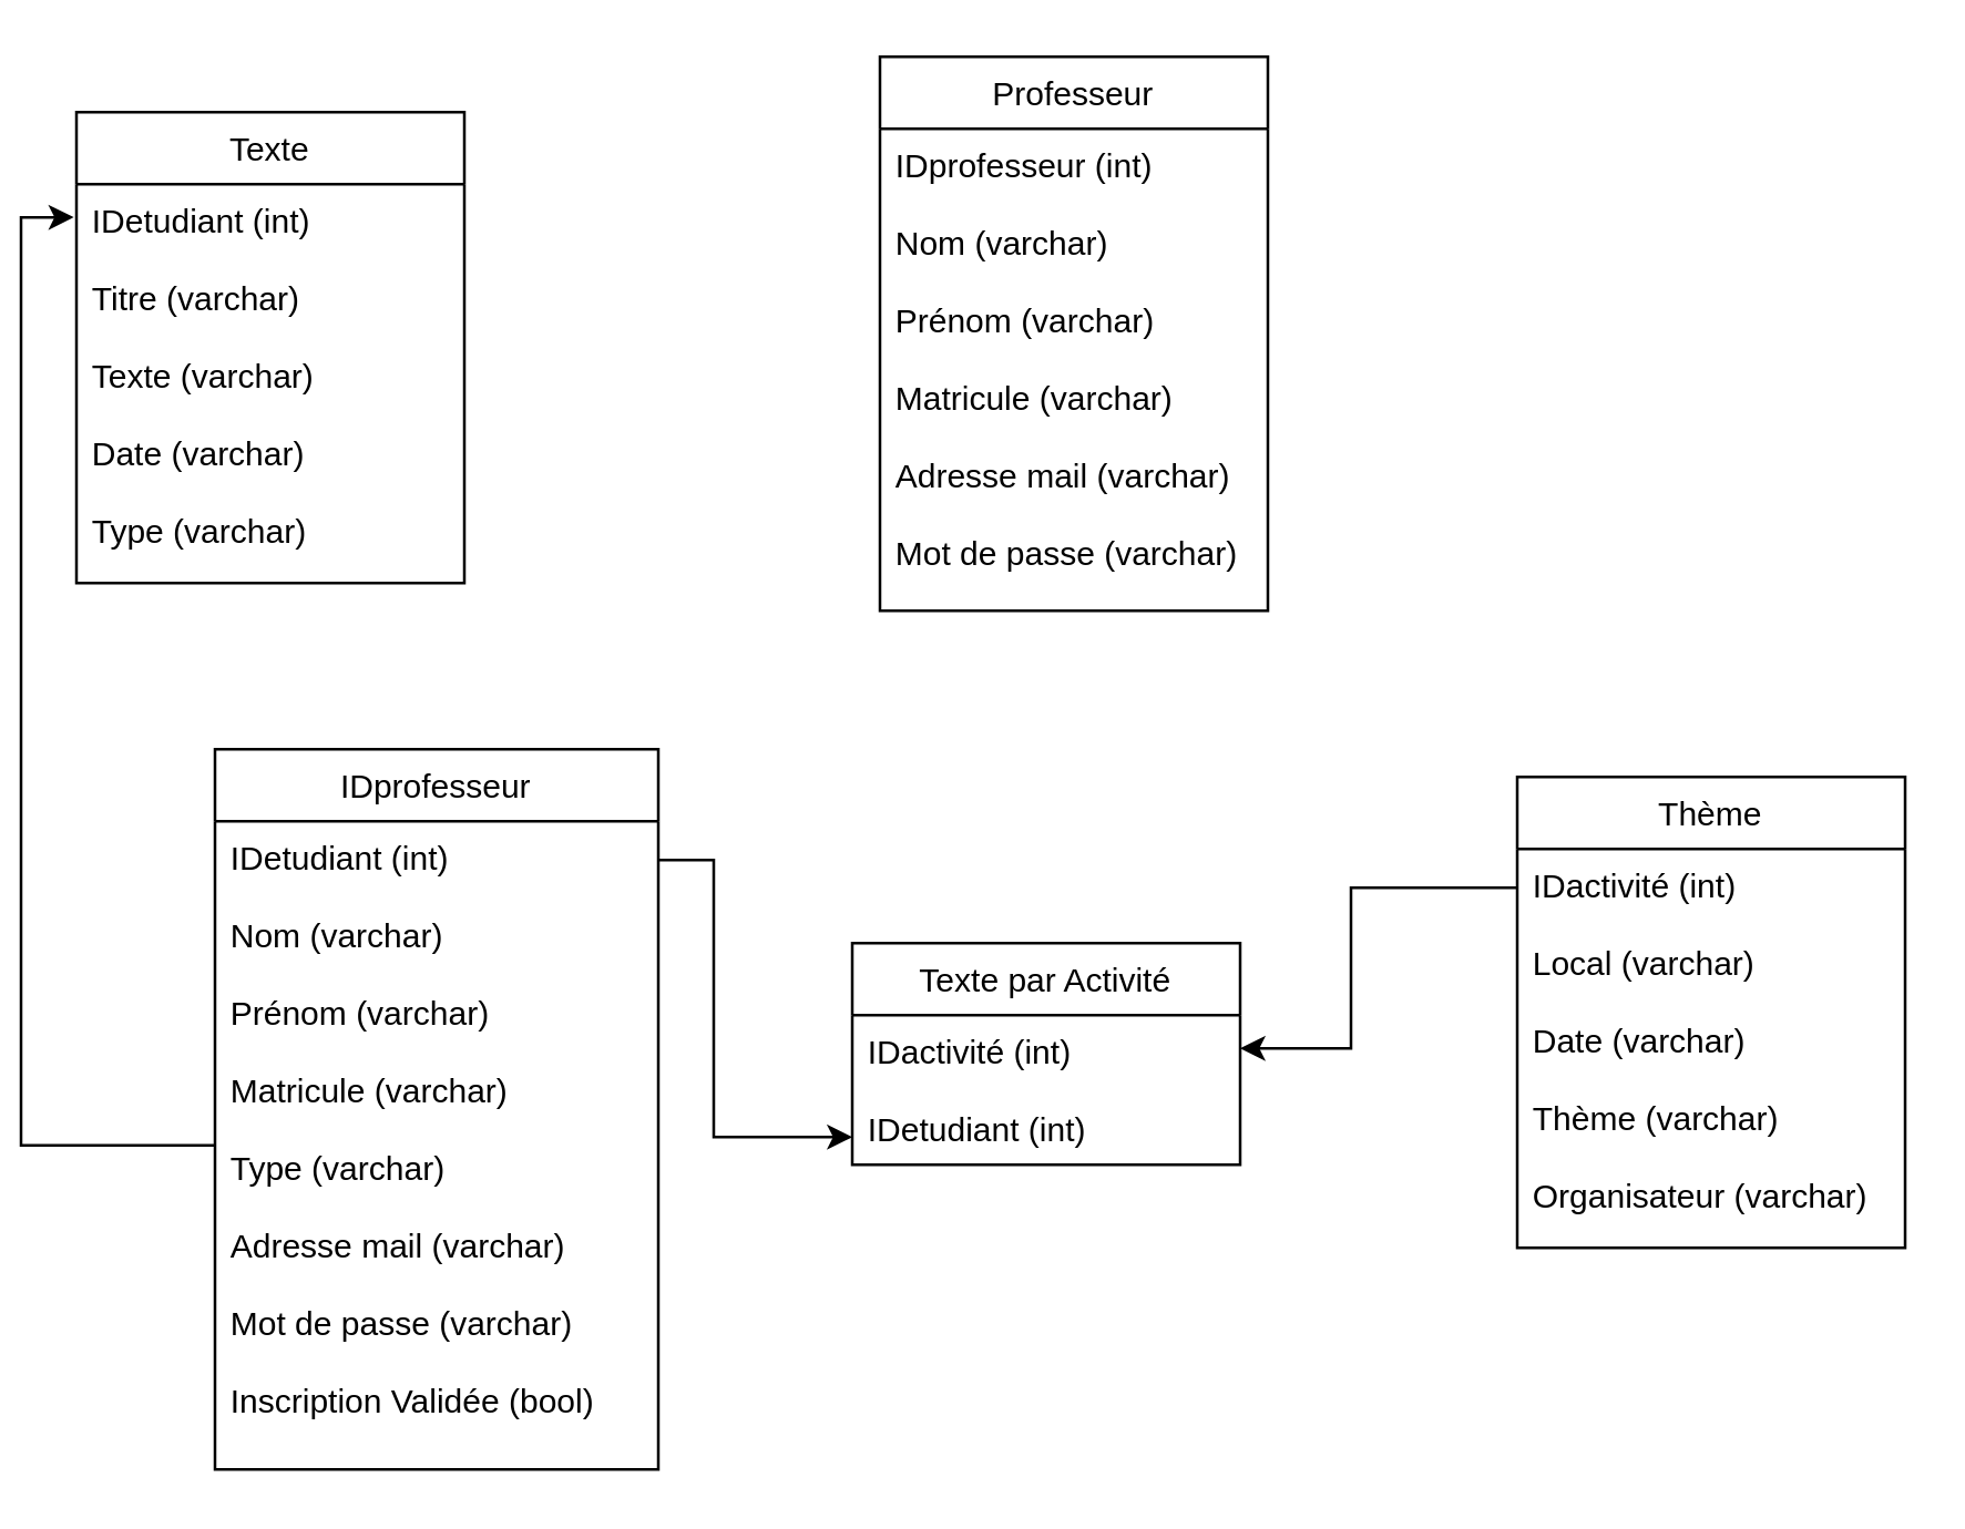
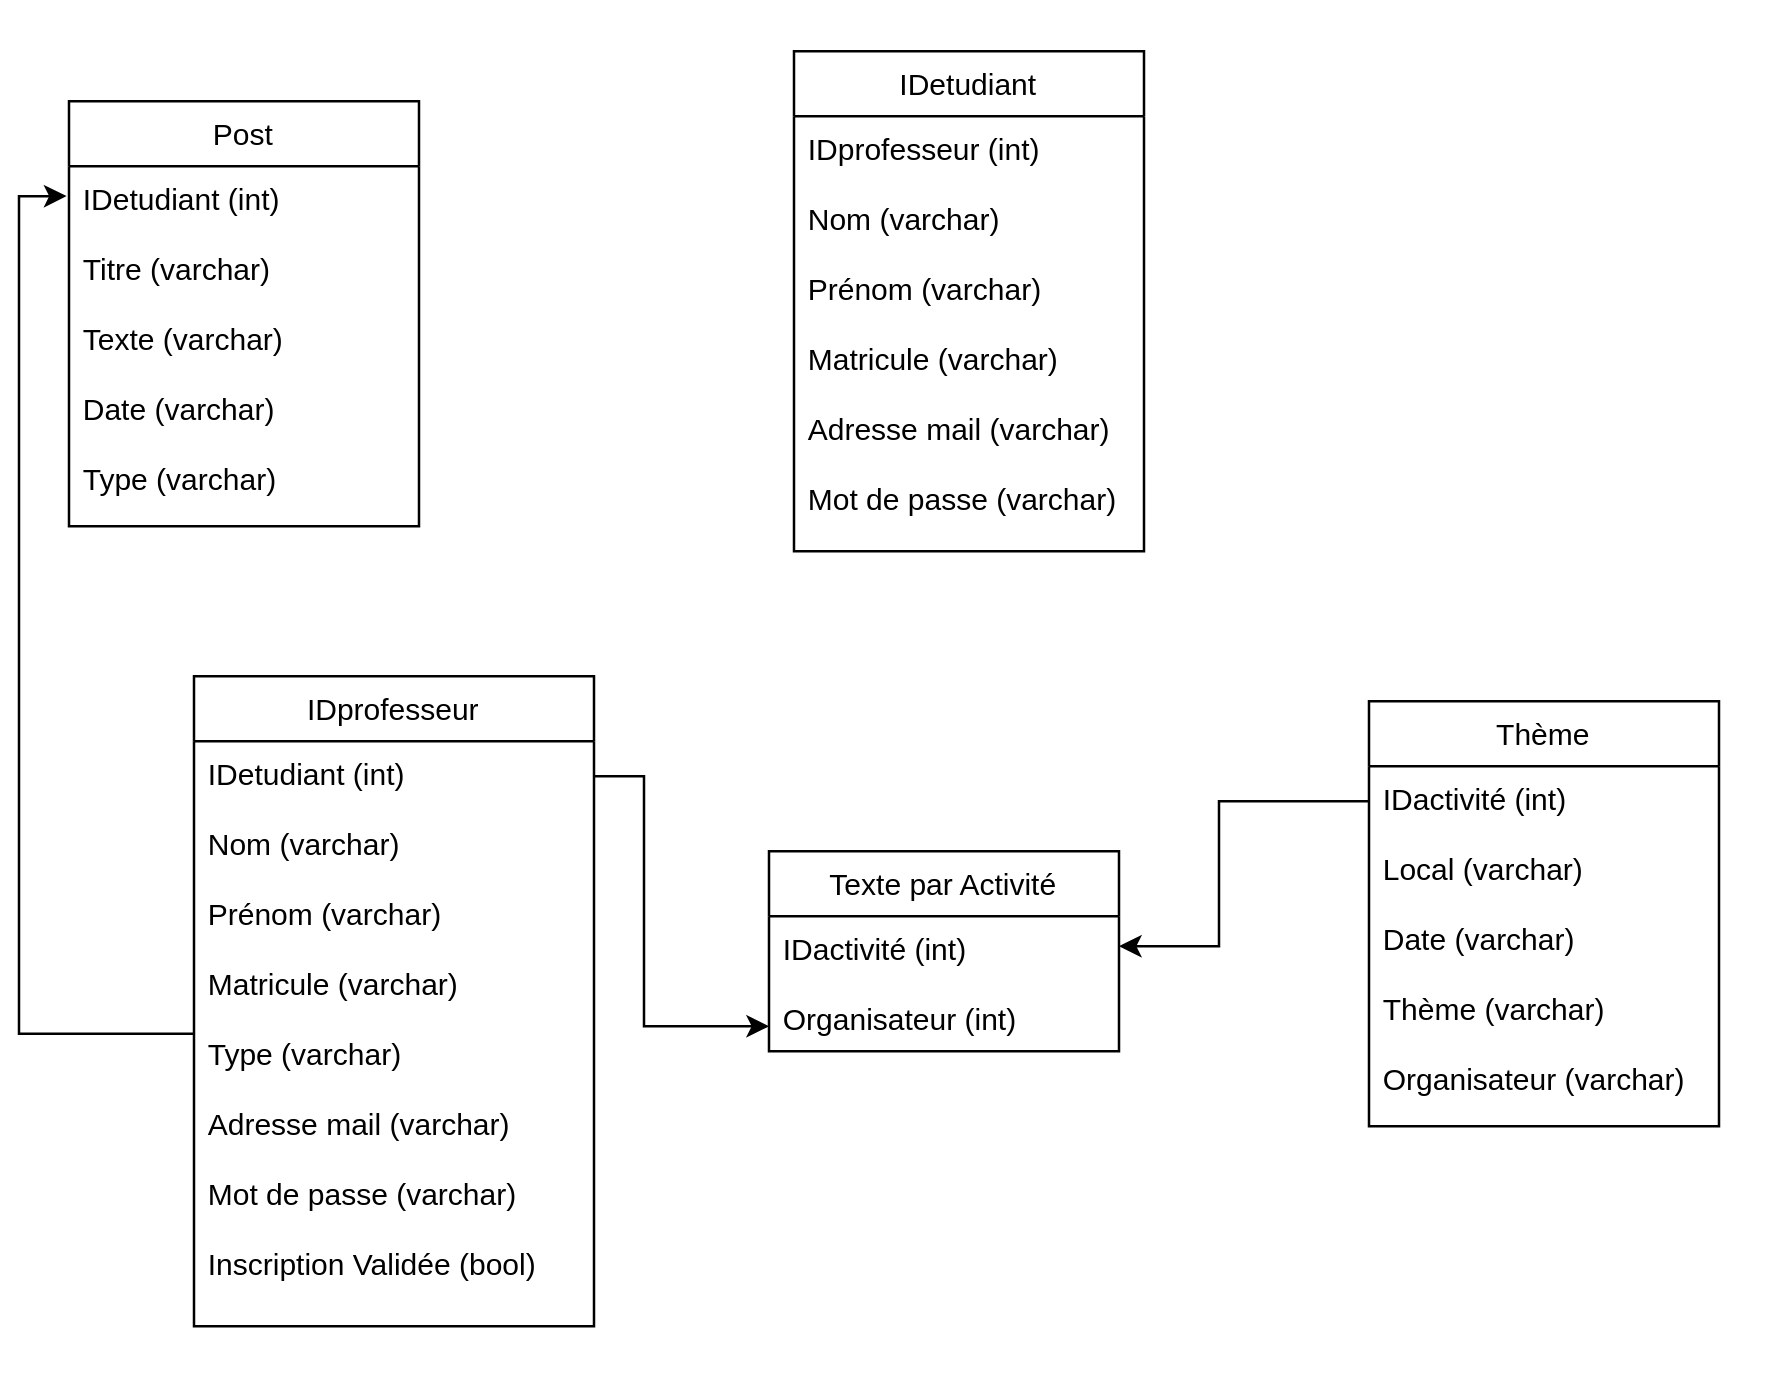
- <mxCell id="4" value="Professeur" style="swimlane;fontStyle=0;childLayout=stackLayout;horizontal=1;startSize=26;fillColor=none;horizontalStack=0;resizeParent=1;resizeParentMax=0;resizeLast=0;collapsible=1;marginBottom=0;" parent="1" vertex="1"><mxGeometry x="310" y="20" width="140" height="200" as="geometry"><mxRectangle x="241" y="171" width="80" height="26" as="alternateBounds" /></mxGeometry></mxCell>
+ <mxCell id="4" value="IDetudiant" style="swimlane;fontStyle=0;childLayout=stackLayout;horizontal=1;startSize=26;fillColor=none;horizontalStack=0;resizeParent=1;resizeParentMax=0;resizeLast=0;collapsible=1;marginBottom=0;" parent="1" vertex="1"><mxGeometry x="310" y="20" width="140" height="200" as="geometry"><mxRectangle x="241" y="171" width="80" height="26" as="alternateBounds" /></mxGeometry></mxCell>
- <mxCell id="6" value="Texte" style="swimlane;fontStyle=0;childLayout=stackLayout;horizontal=1;startSize=26;fillColor=none;horizontalStack=0;resizeParent=1;resizeParentMax=0;resizeLast=0;collapsible=1;marginBottom=0;" parent="1" vertex="1"><mxGeometry x="20" y="40" width="140" height="170" as="geometry"><mxRectangle x="241" y="171" width="80" height="26" as="alternateBounds" /></mxGeometry></mxCell>
+ <mxCell id="6" value="Post" style="swimlane;fontStyle=0;childLayout=stackLayout;horizontal=1;startSize=26;fillColor=none;horizontalStack=0;resizeParent=1;resizeParentMax=0;resizeLast=0;collapsible=1;marginBottom=0;" parent="1" vertex="1"><mxGeometry x="20" y="40" width="140" height="170" as="geometry"><mxRectangle x="241" y="171" width="80" height="26" as="alternateBounds" /></mxGeometry></mxCell>
- <mxCell id="11" value="IDactivité (int)&#10;&#10;IDetudiant (int)" style="text;strokeColor=none;fillColor=none;align=left;verticalAlign=top;spacingLeft=4;spacingRight=4;overflow=hidden;rotatable=0;points=[[0,0.5],[1,0.5]];portConstraint=eastwest;" parent="10" vertex="1"><mxGeometry y="26" width="140" height="54" as="geometry" /></mxCell>
+ <mxCell id="11" value="IDactivité (int)&#10;&#10;Organisateur (int)" style="text;strokeColor=none;fillColor=none;align=left;verticalAlign=top;spacingLeft=4;spacingRight=4;overflow=hidden;rotatable=0;points=[[0,0.5],[1,0.5]];portConstraint=eastwest;" parent="10" vertex="1"><mxGeometry y="26" width="140" height="54" as="geometry" /></mxCell>
